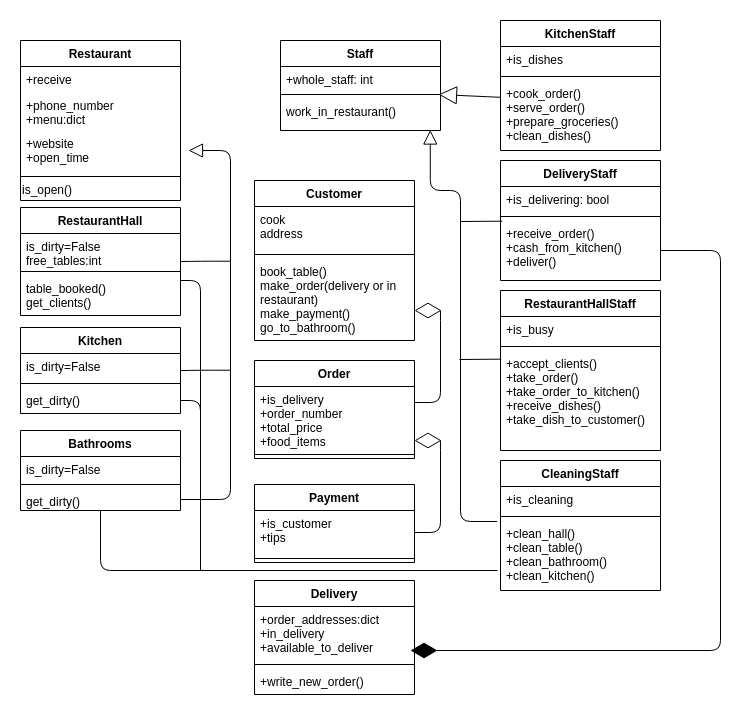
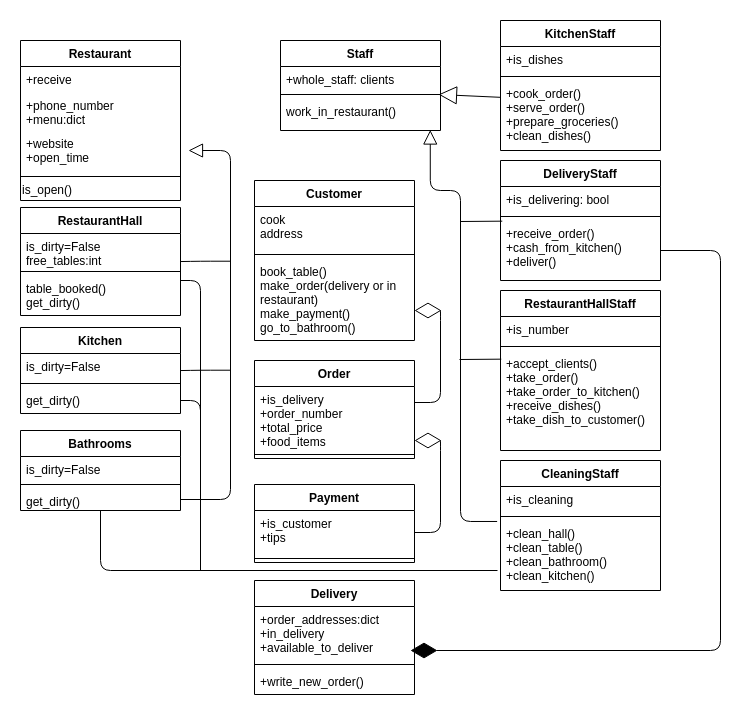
- <mxCell id="9" value="+whole_staff: int&#10;" style="text;strokeColor=none;fillColor=none;align=left;verticalAlign=top;spacingLeft=4;spacingRight=4;overflow=hidden;rotatable=0;points=[[0,0.5],[1,0.5]];portConstraint=eastwest;" parent="8" vertex="1"><mxGeometry y="26" width="160" height="24" as="geometry" /></mxCell>
+ <mxCell id="9" value="+whole_staff: clients&#10;" style="text;strokeColor=none;fillColor=none;align=left;verticalAlign=top;spacingLeft=4;spacingRight=4;overflow=hidden;rotatable=0;points=[[0,0.5],[1,0.5]];portConstraint=eastwest;" parent="8" vertex="1"><mxGeometry y="26" width="160" height="24" as="geometry" /></mxCell>
- <mxCell id="35" value="table_booked()&#10;get_clients()" style="text;strokeColor=none;fillColor=none;align=left;verticalAlign=top;spacingLeft=4;spacingRight=4;overflow=hidden;rotatable=0;points=[[0,0.5],[1,0.5]];portConstraint=eastwest;" parent="32" vertex="1"><mxGeometry y="68" width="160" height="40" as="geometry" /></mxCell>
+ <mxCell id="35" value="table_booked()&#10;get_dirty()" style="text;strokeColor=none;fillColor=none;align=left;verticalAlign=top;spacingLeft=4;spacingRight=4;overflow=hidden;rotatable=0;points=[[0,0.5],[1,0.5]];portConstraint=eastwest;" parent="32" vertex="1"><mxGeometry y="68" width="160" height="40" as="geometry" /></mxCell>
- <mxCell id="22" value="+is_busy" style="text;strokeColor=none;fillColor=none;align=left;verticalAlign=top;spacingLeft=4;spacingRight=4;overflow=hidden;rotatable=0;points=[[0,0.5],[1,0.5]];portConstraint=eastwest;" parent="21" vertex="1"><mxGeometry y="26" width="160" height="26" as="geometry" /></mxCell>
+ <mxCell id="22" value="+is_number" style="text;strokeColor=none;fillColor=none;align=left;verticalAlign=top;spacingLeft=4;spacingRight=4;overflow=hidden;rotatable=0;points=[[0,0.5],[1,0.5]];portConstraint=eastwest;" parent="21" vertex="1"><mxGeometry y="26" width="160" height="26" as="geometry" /></mxCell>
